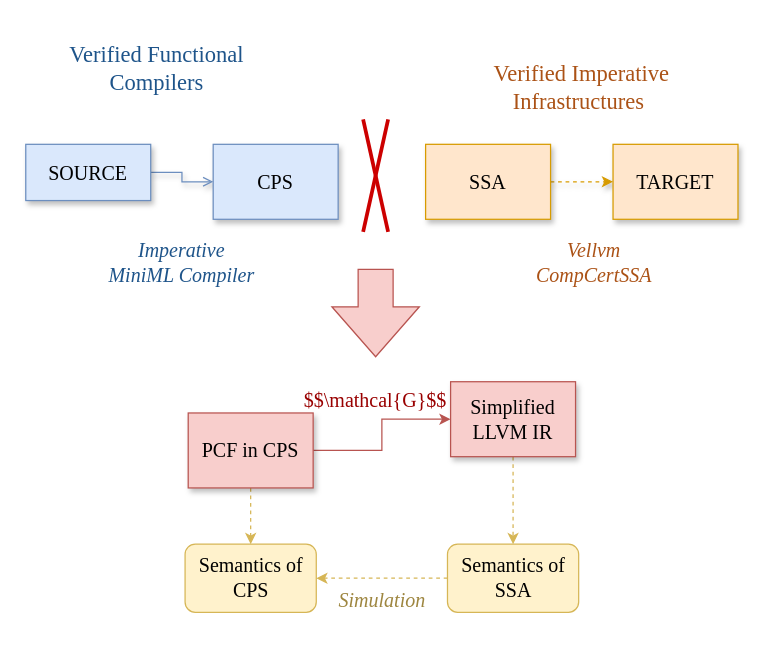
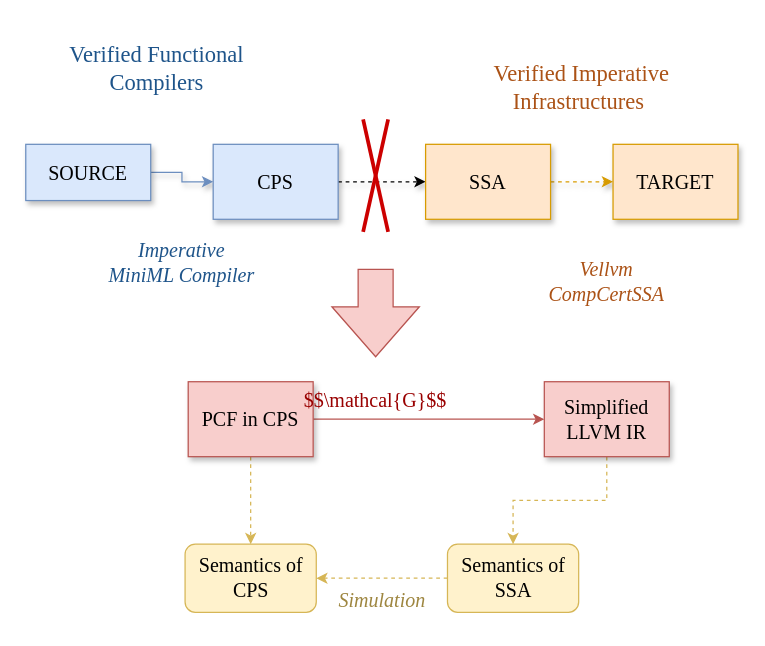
- <mxCell id="2" value="" style="edgeStyle=orthogonalEdgeStyle;rounded=0;orthogonalLoop=1;jettySize=auto;html=1;shadow=1;fillColor=#dae8fc;strokeColor=#6c8ebf;endArrow=open;" parent="1" source="3" target="5" edge="1"><mxGeometry relative="1" as="geometry" /></mxCell>
+ <mxCell id="2" value="" style="edgeStyle=orthogonalEdgeStyle;rounded=0;orthogonalLoop=1;jettySize=auto;html=1;shadow=1;fillColor=#dae8fc;strokeColor=#6c8ebf;" parent="1" source="3" target="5" edge="1"><mxGeometry relative="1" as="geometry" /></mxCell>
+ <mxCell id="4" value="" style="edgeStyle=orthogonalEdgeStyle;rounded=0;orthogonalLoop=1;jettySize=auto;html=1;dashed=1;shadow=1;" parent="1" source="5" target="7" edge="1"><mxGeometry relative="1" as="geometry" /></mxCell>
- <mxCell id="12" value="&lt;font color=&quot;#ab5216&quot; style=&quot;font-size: 16px;&quot; face=&quot;Times New Roman&quot;&gt;&lt;i&gt;Vellvm&lt;br&gt;CompCertSSA&lt;/i&gt;&lt;/font&gt;" style="text;html=1;strokeColor=none;fillColor=none;align=center;verticalAlign=middle;whiteSpace=wrap;rounded=0;" parent="1" vertex="1"><mxGeometry x="360" y="175" width="230" height="70" as="geometry" /></mxCell>
+ <mxCell id="12" value="&lt;font color=&quot;#ab5216&quot; style=&quot;font-size: 16px;&quot; face=&quot;Times New Roman&quot;&gt;&lt;i&gt;Vellvm&lt;br&gt;CompCertSSA&lt;/i&gt;&lt;/font&gt;" style="text;html=1;strokeColor=none;fillColor=none;align=center;verticalAlign=middle;whiteSpace=wrap;rounded=0;" parent="1" vertex="1"><mxGeometry x="370" y="190" width="230" height="70" as="geometry" /></mxCell>
- <mxCell id="20" value="&lt;font face=&quot;Times New Roman&quot;&gt;&lt;span style=&quot;font-size: 16px;&quot;&gt;Simplified LLVM IR&lt;/span&gt;&lt;/font&gt;" style="rounded=0;whiteSpace=wrap;html=1;shadow=1;fillColor=#f8cecc;strokeColor=#b85450;labelBackgroundColor=none;" parent="1" vertex="1"><mxGeometry x="360" y="305" width="100" height="60" as="geometry" /></mxCell>
+ <mxCell id="20" value="&lt;font face=&quot;Times New Roman&quot;&gt;&lt;span style=&quot;font-size: 16px;&quot;&gt;Simplified LLVM IR&lt;/span&gt;&lt;/font&gt;" style="rounded=0;whiteSpace=wrap;html=1;shadow=1;fillColor=#f8cecc;strokeColor=#b85450;labelBackgroundColor=none;" parent="1" vertex="1"><mxGeometry x="435" y="305" width="100" height="60" as="geometry" /></mxCell>
- <mxCell id="18" value="&lt;span style=&quot;color: rgb(0, 0, 0); font-family: &amp;quot;Times New Roman&amp;quot;; font-size: 16px; font-style: normal; font-variant-ligatures: normal; font-variant-caps: normal; font-weight: 400; letter-spacing: normal; orphans: 2; text-align: center; text-indent: 0px; text-transform: none; widows: 2; word-spacing: 0px; -webkit-text-stroke-width: 0px; text-decoration-thickness: initial; text-decoration-style: initial; text-decoration-color: initial; float: none; display: inline !important;&quot;&gt;PCF in CPS&lt;/span&gt;" style="rounded=0;whiteSpace=wrap;html=1;shadow=1;fillColor=#f8cecc;strokeColor=#b85450;labelBackgroundColor=none;" parent="1" vertex="1"><mxGeometry x="150" y="330" width="100" height="60" as="geometry" /></mxCell>
+ <mxCell id="18" value="&lt;span style=&quot;color: rgb(0, 0, 0); font-family: &amp;quot;Times New Roman&amp;quot;; font-size: 16px; font-style: normal; font-variant-ligatures: normal; font-variant-caps: normal; font-weight: 400; letter-spacing: normal; orphans: 2; text-align: center; text-indent: 0px; text-transform: none; widows: 2; word-spacing: 0px; -webkit-text-stroke-width: 0px; text-decoration-thickness: initial; text-decoration-style: initial; text-decoration-color: initial; float: none; display: inline !important;&quot;&gt;PCF in CPS&lt;/span&gt;" style="rounded=0;whiteSpace=wrap;html=1;shadow=1;fillColor=#f8cecc;strokeColor=#b85450;labelBackgroundColor=none;" parent="1" vertex="1"><mxGeometry x="150" y="305" width="100" height="60" as="geometry" /></mxCell>
